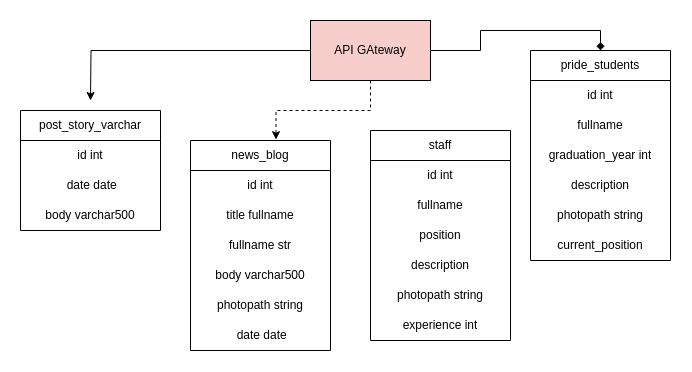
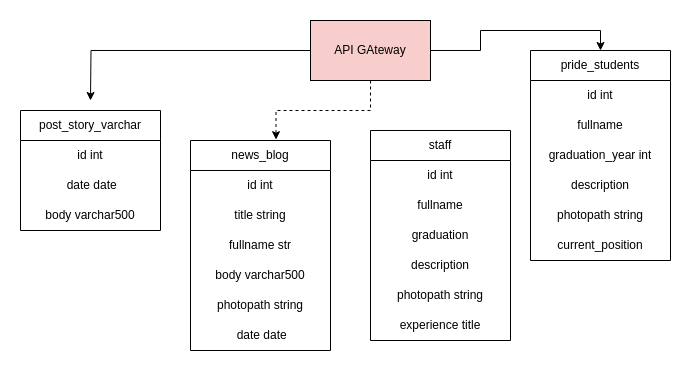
- <mxCell id="3" style="edgeStyle=orthogonalEdgeStyle;rounded=0;orthogonalLoop=1;jettySize=auto;html=1;entryX=0.5;entryY=0;entryDx=0;entryDy=0;endArrow=diamond;" edge="1" parent="1" source="4" target="24"><mxGeometry relative="1" as="geometry" /></mxCell>
+ <mxCell id="3" style="edgeStyle=orthogonalEdgeStyle;rounded=0;orthogonalLoop=1;jettySize=auto;html=1;entryX=0.5;entryY=0;entryDx=0;entryDy=0;" edge="1" parent="1" source="4" target="24"><mxGeometry relative="1" as="geometry" /></mxCell>
- <mxCell id="11" value="title fullname" style="text;strokeColor=none;fillColor=none;align=center;verticalAlign=middle;spacingLeft=4;spacingRight=4;overflow=hidden;points=[[0,0.5],[1,0.5]];portConstraint=eastwest;rotatable=0;whiteSpace=wrap;html=1;" vertex="1" parent="9"><mxGeometry y="60" width="140" height="30" as="geometry" /></mxCell>
+ <mxCell id="11" value="title string" style="text;strokeColor=none;fillColor=none;align=center;verticalAlign=middle;spacingLeft=4;spacingRight=4;overflow=hidden;points=[[0,0.5],[1,0.5]];portConstraint=eastwest;rotatable=0;whiteSpace=wrap;html=1;" vertex="1" parent="9"><mxGeometry y="60" width="140" height="30" as="geometry" /></mxCell>
- <mxCell id="20" value="position" style="text;strokeColor=none;fillColor=none;align=center;verticalAlign=middle;spacingLeft=4;spacingRight=4;overflow=hidden;points=[[0,0.5],[1,0.5]];portConstraint=eastwest;rotatable=0;whiteSpace=wrap;html=1;" vertex="1" parent="17"><mxGeometry y="90" width="140" height="30" as="geometry" /></mxCell>
+ <mxCell id="20" value="graduation" style="text;strokeColor=none;fillColor=none;align=center;verticalAlign=middle;spacingLeft=4;spacingRight=4;overflow=hidden;points=[[0,0.5],[1,0.5]];portConstraint=eastwest;rotatable=0;whiteSpace=wrap;html=1;" vertex="1" parent="17"><mxGeometry y="90" width="140" height="30" as="geometry" /></mxCell>
- <mxCell id="23" value="experience int" style="text;strokeColor=none;fillColor=none;align=center;verticalAlign=middle;spacingLeft=4;spacingRight=4;overflow=hidden;points=[[0,0.5],[1,0.5]];portConstraint=eastwest;rotatable=0;whiteSpace=wrap;html=1;" vertex="1" parent="17"><mxGeometry y="180" width="140" height="30" as="geometry" /></mxCell>
+ <mxCell id="23" value="experience title" style="text;strokeColor=none;fillColor=none;align=center;verticalAlign=middle;spacingLeft=4;spacingRight=4;overflow=hidden;points=[[0,0.5],[1,0.5]];portConstraint=eastwest;rotatable=0;whiteSpace=wrap;html=1;" vertex="1" parent="17"><mxGeometry y="180" width="140" height="30" as="geometry" /></mxCell>
